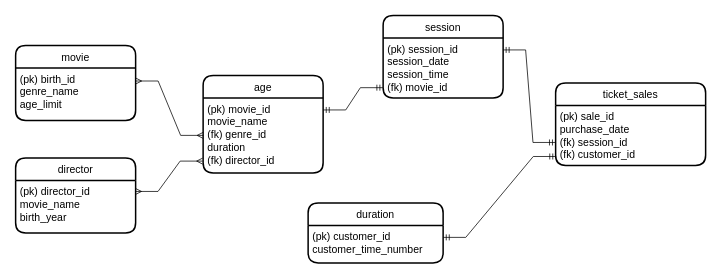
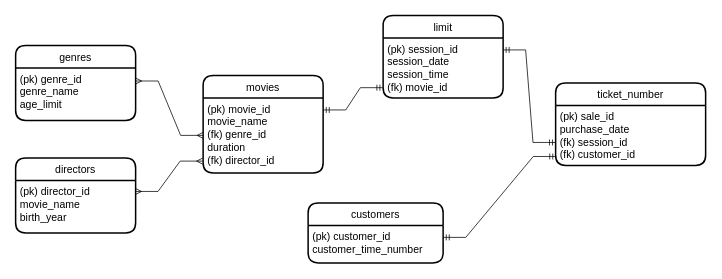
- <mxCell id="8" value="session" style="swimlane;childLayout=stackLayout;horizontal=1;startSize=30;horizontalStack=0;rounded=1;fontSize=14;fontStyle=0;strokeWidth=2;resizeParent=0;resizeLast=1;shadow=0;dashed=0;align=center;" parent="1" vertex="1"><mxGeometry x="510" y="20" width="160" height="110" as="geometry" /></mxCell>
+ <mxCell id="8" value="limit" style="swimlane;childLayout=stackLayout;horizontal=1;startSize=30;horizontalStack=0;rounded=1;fontSize=14;fontStyle=0;strokeWidth=2;resizeParent=0;resizeLast=1;shadow=0;dashed=0;align=center;" parent="1" vertex="1"><mxGeometry x="510" y="20" width="160" height="110" as="geometry" /></mxCell>
- <mxCell id="10" value="movie" style="swimlane;childLayout=stackLayout;horizontal=1;startSize=30;horizontalStack=0;rounded=1;fontSize=14;fontStyle=0;strokeWidth=2;resizeParent=0;resizeLast=1;shadow=0;dashed=0;align=center;" parent="1" vertex="1"><mxGeometry x="20" y="60" width="160" height="100" as="geometry" /></mxCell>
+ <mxCell id="10" value="genres" style="swimlane;childLayout=stackLayout;horizontal=1;startSize=30;horizontalStack=0;rounded=1;fontSize=14;fontStyle=0;strokeWidth=2;resizeParent=0;resizeLast=1;shadow=0;dashed=0;align=center;" parent="1" vertex="1"><mxGeometry x="20" y="60" width="160" height="100" as="geometry" /></mxCell>
- <mxCell id="11" value="(pk) birth_id&#10;genre_name&#10;age_limit" style="align=left;strokeColor=none;fillColor=none;spacingLeft=4;fontSize=14;verticalAlign=top;resizable=0;rotatable=0;part=1;" parent="10" vertex="1"><mxGeometry y="30" width="160" height="70" as="geometry" /></mxCell>
+ <mxCell id="11" value="(pk) genre_id&#10;genre_name&#10;age_limit" style="align=left;strokeColor=none;fillColor=none;spacingLeft=4;fontSize=14;verticalAlign=top;resizable=0;rotatable=0;part=1;" parent="10" vertex="1"><mxGeometry y="30" width="160" height="70" as="geometry" /></mxCell>
- <mxCell id="2" value="age" style="swimlane;childLayout=stackLayout;horizontal=1;startSize=30;horizontalStack=0;rounded=1;fontSize=14;fontStyle=0;strokeWidth=2;resizeParent=0;resizeLast=1;shadow=0;dashed=0;align=center;" parent="1" vertex="1"><mxGeometry x="270" y="100" width="160" height="130" as="geometry" /></mxCell>
+ <mxCell id="2" value="movies" style="swimlane;childLayout=stackLayout;horizontal=1;startSize=30;horizontalStack=0;rounded=1;fontSize=14;fontStyle=0;strokeWidth=2;resizeParent=0;resizeLast=1;shadow=0;dashed=0;align=center;" parent="1" vertex="1"><mxGeometry x="270" y="100" width="160" height="130" as="geometry" /></mxCell>
- <mxCell id="6" value="ticket_sales" style="swimlane;childLayout=stackLayout;horizontal=1;startSize=30;horizontalStack=0;rounded=1;fontSize=14;fontStyle=0;strokeWidth=2;resizeParent=0;resizeLast=1;shadow=0;dashed=0;align=center;" parent="1" vertex="1"><mxGeometry x="740" y="110" width="200" height="110" as="geometry" /></mxCell>
+ <mxCell id="6" value="ticket_number" style="swimlane;childLayout=stackLayout;horizontal=1;startSize=30;horizontalStack=0;rounded=1;fontSize=14;fontStyle=0;strokeWidth=2;resizeParent=0;resizeLast=1;shadow=0;dashed=0;align=center;" parent="1" vertex="1"><mxGeometry x="740" y="110" width="200" height="110" as="geometry" /></mxCell>
- <mxCell id="4" value="director" style="swimlane;childLayout=stackLayout;horizontal=1;startSize=30;horizontalStack=0;rounded=1;fontSize=14;fontStyle=0;strokeWidth=2;resizeParent=0;resizeLast=1;shadow=0;dashed=0;align=center;" parent="1" vertex="1"><mxGeometry x="20" y="210" width="160" height="100" as="geometry" /></mxCell>
+ <mxCell id="4" value="directors" style="swimlane;childLayout=stackLayout;horizontal=1;startSize=30;horizontalStack=0;rounded=1;fontSize=14;fontStyle=0;strokeWidth=2;resizeParent=0;resizeLast=1;shadow=0;dashed=0;align=center;" parent="1" vertex="1"><mxGeometry x="20" y="210" width="160" height="100" as="geometry" /></mxCell>
- <mxCell id="13" value="duration" style="swimlane;childLayout=stackLayout;horizontal=1;startSize=30;horizontalStack=0;rounded=1;fontSize=14;fontStyle=0;strokeWidth=2;resizeParent=0;resizeLast=1;shadow=0;dashed=0;align=center;" vertex="1" parent="1"><mxGeometry x="410" y="270" width="180" height="80" as="geometry" /></mxCell>
+ <mxCell id="13" value="customers" style="swimlane;childLayout=stackLayout;horizontal=1;startSize=30;horizontalStack=0;rounded=1;fontSize=14;fontStyle=0;strokeWidth=2;resizeParent=0;resizeLast=1;shadow=0;dashed=0;align=center;" vertex="1" parent="1"><mxGeometry x="410" y="270" width="180" height="80" as="geometry" /></mxCell>
